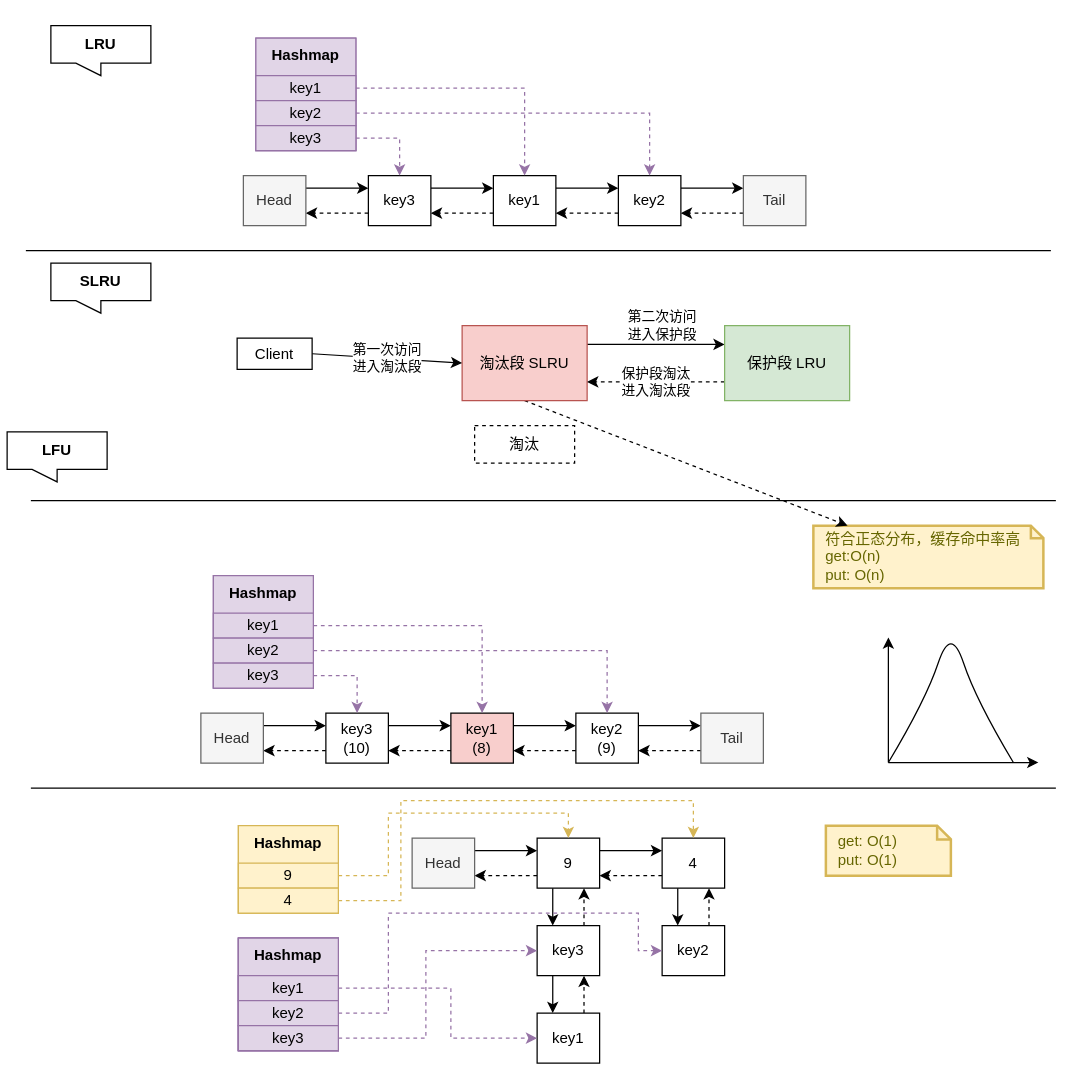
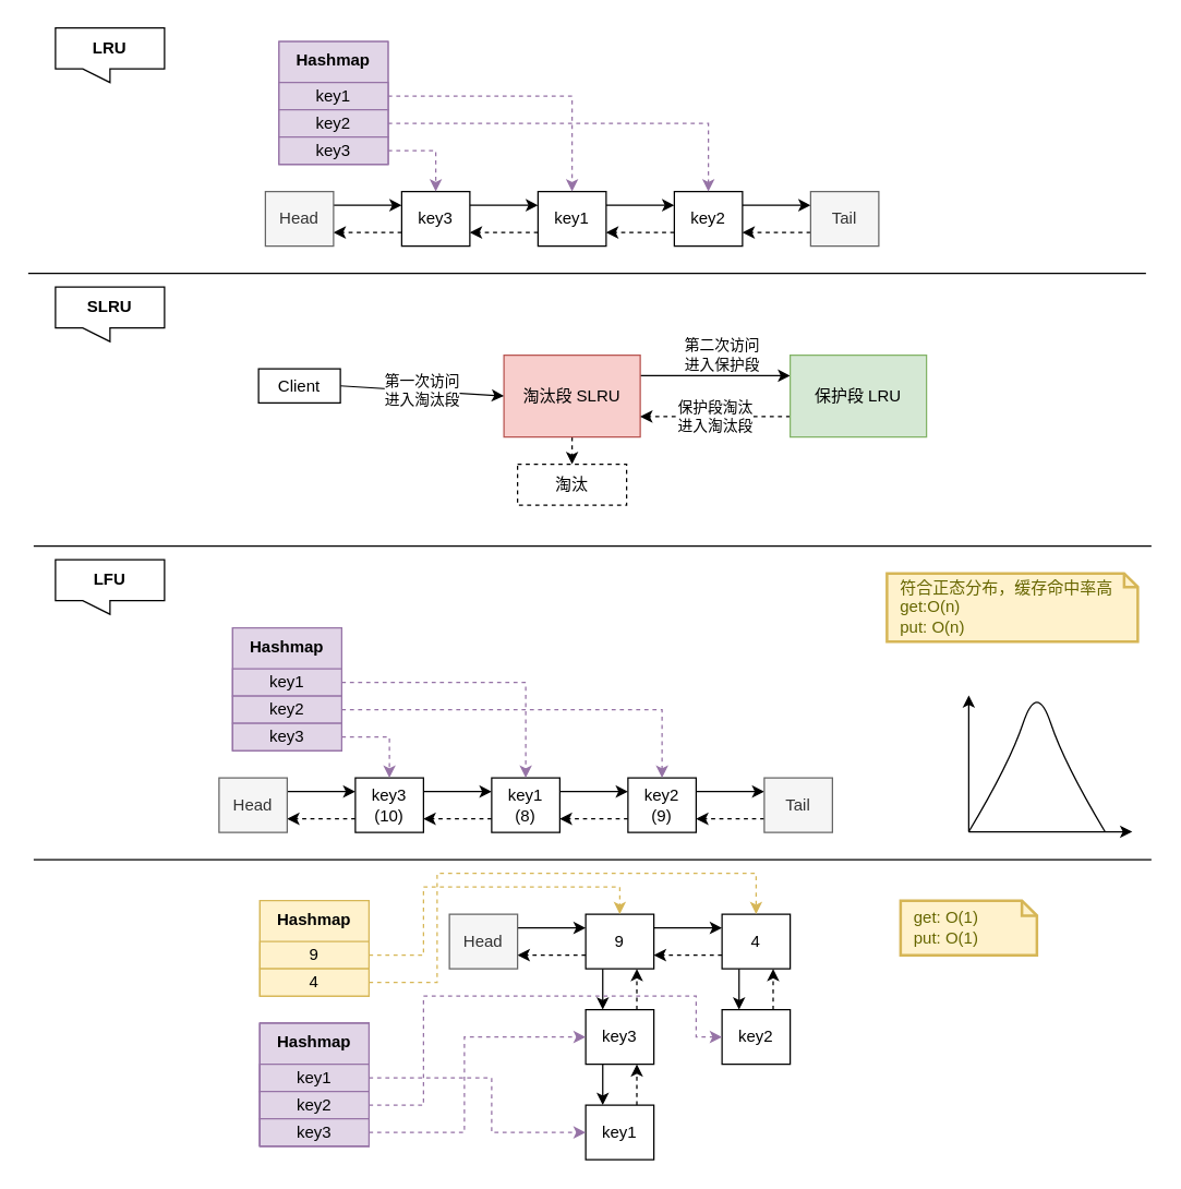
- <mxCell id="62" style="edgeStyle=none;rounded=0;html=1;exitX=0.5;exitY=1;exitDx=0;exitDy=0;dashed=1;" edge="1" parent="1" source="63" target="25"><mxGeometry relative="1" as="geometry" /></mxCell>
+ <mxCell id="62" style="edgeStyle=none;rounded=0;html=1;exitX=0.5;exitY=1;exitDx=0;exitDy=0;entryX=0.5;entryY=0;entryDx=0;entryDy=0;dashed=1;" edge="1" parent="1" source="63" target="68"><mxGeometry relative="1" as="geometry" /></mxCell>
- <mxCell id="21" value="LFU" style="shape=callout;whiteSpace=wrap;html=1;perimeter=calloutPerimeter;size=10;position=0.25;fontStyle=1" parent="1" vertex="1"><mxGeometry x="5" y="345" width="80" height="40" as="geometry" /></mxCell>
+ <mxCell id="21" value="LFU" style="shape=callout;whiteSpace=wrap;html=1;perimeter=calloutPerimeter;size=10;position=0.25;fontStyle=1" parent="1" vertex="1"><mxGeometry x="40" y="410" width="80" height="40" as="geometry" /></mxCell>
- <mxCell id="76" value="key1&lt;br&gt;(8)" style="rounded=0;whiteSpace=wrap;html=1;fillColor=#f8cecc;" vertex="1" parent="1"><mxGeometry x="360" y="570" width="50" height="40" as="geometry" /></mxCell>
+ <mxCell id="76" value="key1&lt;br&gt;(8)" style="rounded=0;whiteSpace=wrap;html=1;" vertex="1" parent="1"><mxGeometry x="360" y="570" width="50" height="40" as="geometry" /></mxCell>
